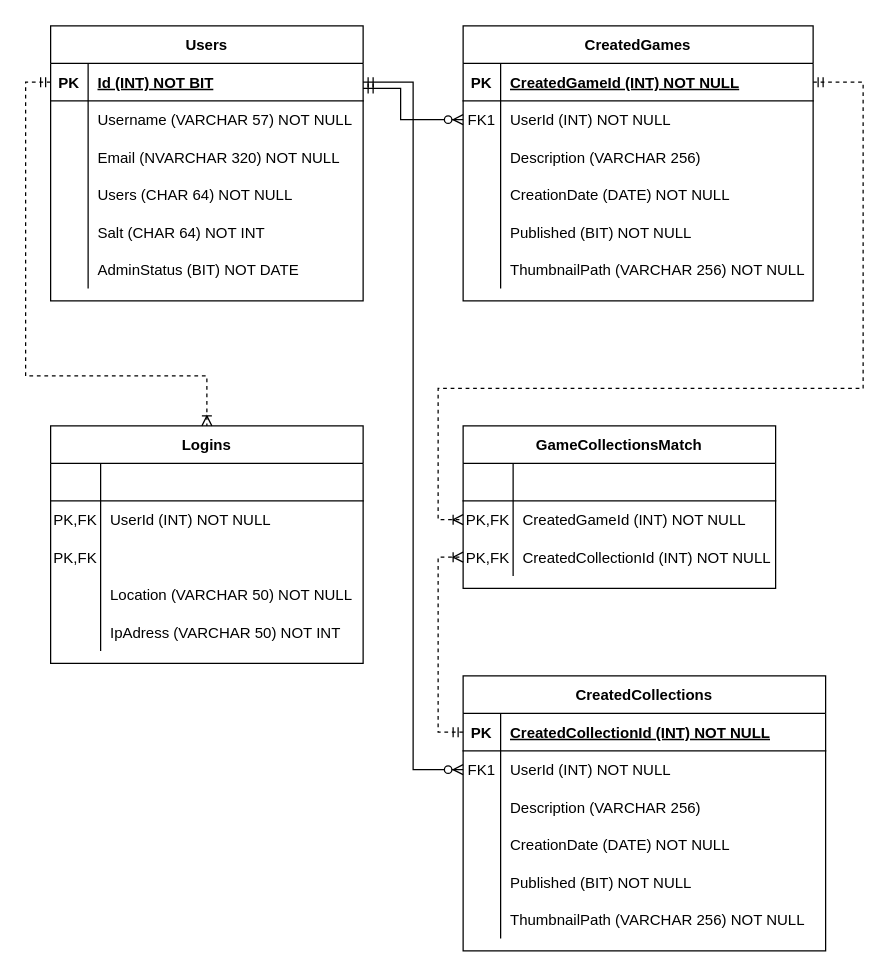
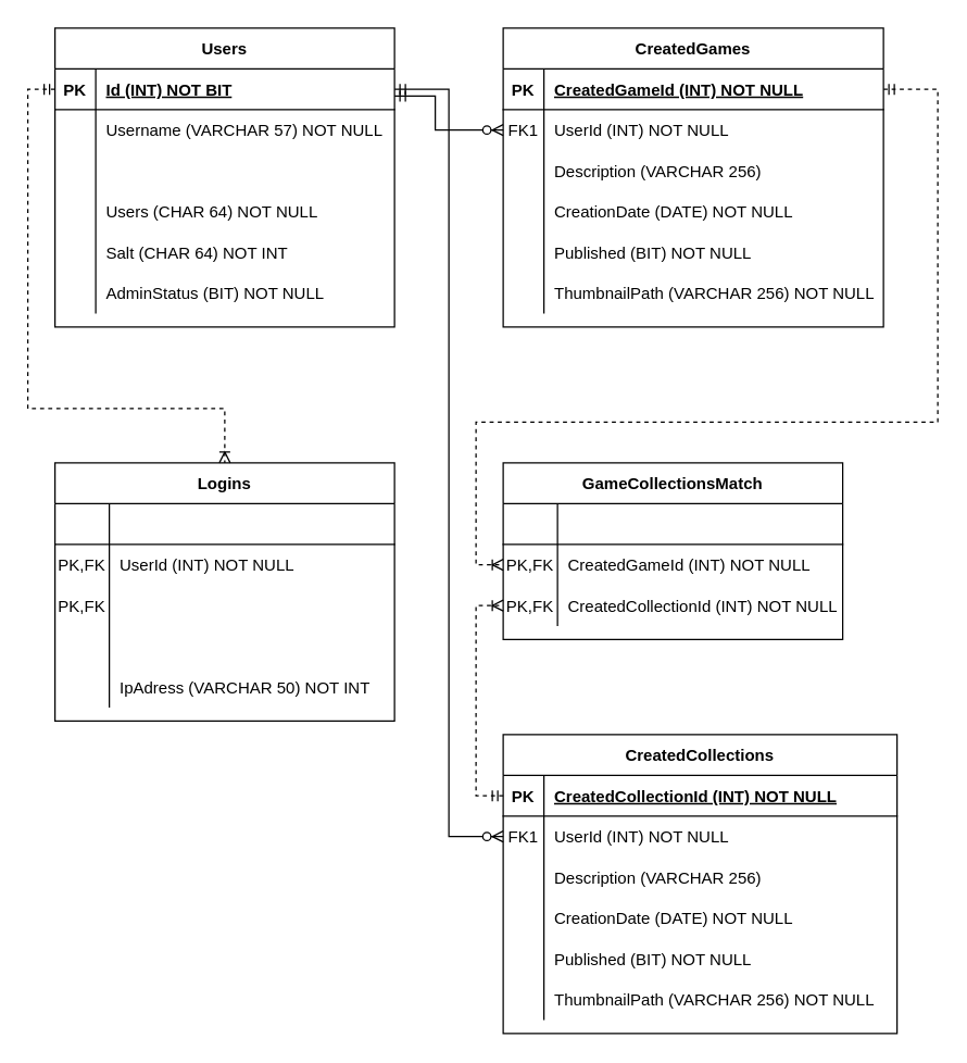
- <mxCell id="45" value="Email (NVARCHAR 320) NOT NULL" style="shape=partialRectangle;overflow=hidden;connectable=0;fillColor=none;top=0;left=0;bottom=0;right=0;align=left;spacingLeft=6;" parent="43" vertex="1"><mxGeometry x="30" width="220" height="30" as="geometry" /></mxCell>
- <mxCell id="54" value="AdminStatus (BIT) NOT DATE" style="shape=partialRectangle;overflow=hidden;connectable=0;fillColor=none;top=0;left=0;bottom=0;right=0;align=left;spacingLeft=6;" parent="52" vertex="1"><mxGeometry x="30" width="220" height="30" as="geometry" /></mxCell>
+ <mxCell id="54" value="AdminStatus (BIT) NOT NULL" style="shape=partialRectangle;overflow=hidden;connectable=0;fillColor=none;top=0;left=0;bottom=0;right=0;align=left;spacingLeft=6;" parent="52" vertex="1"><mxGeometry x="30" width="220" height="30" as="geometry" /></mxCell>
- <mxCell id="32" value="Location (VARCHAR 50) NOT NULL" style="shape=partialRectangle;overflow=hidden;connectable=0;fillColor=none;top=0;left=0;bottom=0;right=0;align=left;spacingLeft=6;" parent="30" vertex="1"><mxGeometry x="40" width="210" height="30" as="geometry" /></mxCell>
